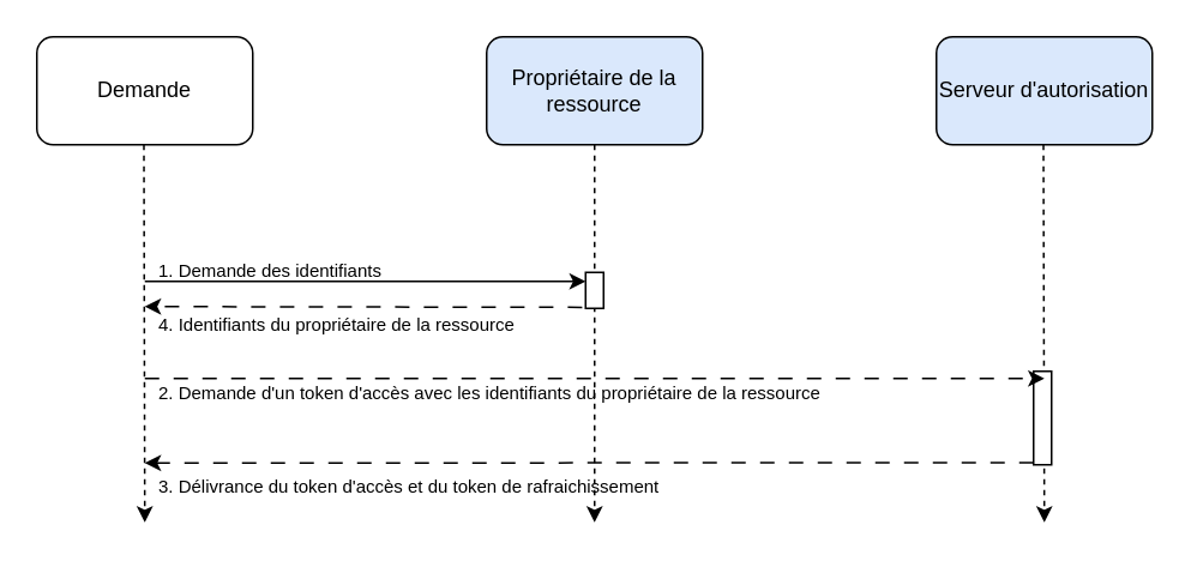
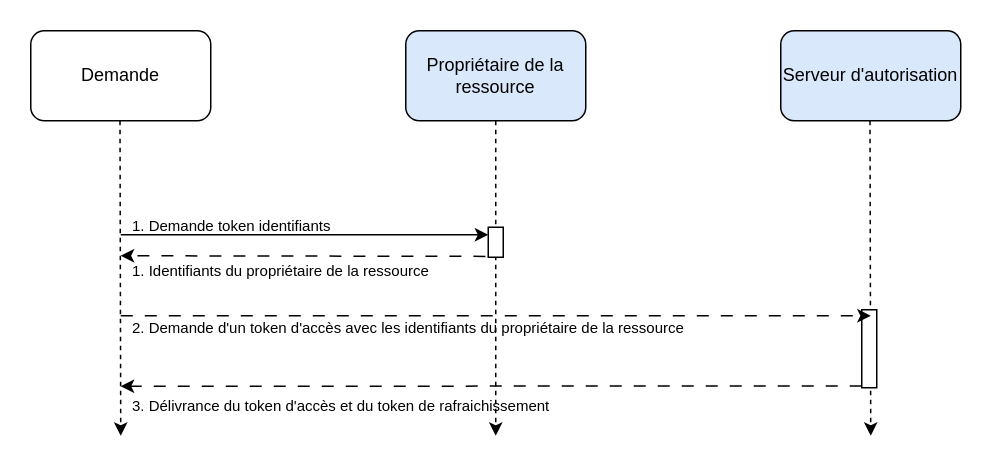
- <mxCell id="6" value="1. Demande des identifiants" style="text;whiteSpace=wrap;fontSize=10;" vertex="1" parent="1"><mxGeometry x="86" y="138" width="239" height="30" as="geometry" /></mxCell>
+ <mxCell id="6" value="1. Demande token identifiants" style="text;whiteSpace=wrap;fontSize=10;" vertex="1" parent="1"><mxGeometry x="86" y="138" width="239" height="30" as="geometry" /></mxCell>
- <mxCell id="9" value="4. Identifiants du propriétaire de la ressource" style="text;whiteSpace=wrap;fontSize=10;" vertex="1" parent="1"><mxGeometry x="86" y="168" width="239" height="22" as="geometry" /></mxCell>
+ <mxCell id="9" value="1. Identifiants du propriétaire de la ressource" style="text;whiteSpace=wrap;fontSize=10;" vertex="1" parent="1"><mxGeometry x="86" y="168" width="239" height="22" as="geometry" /></mxCell>
